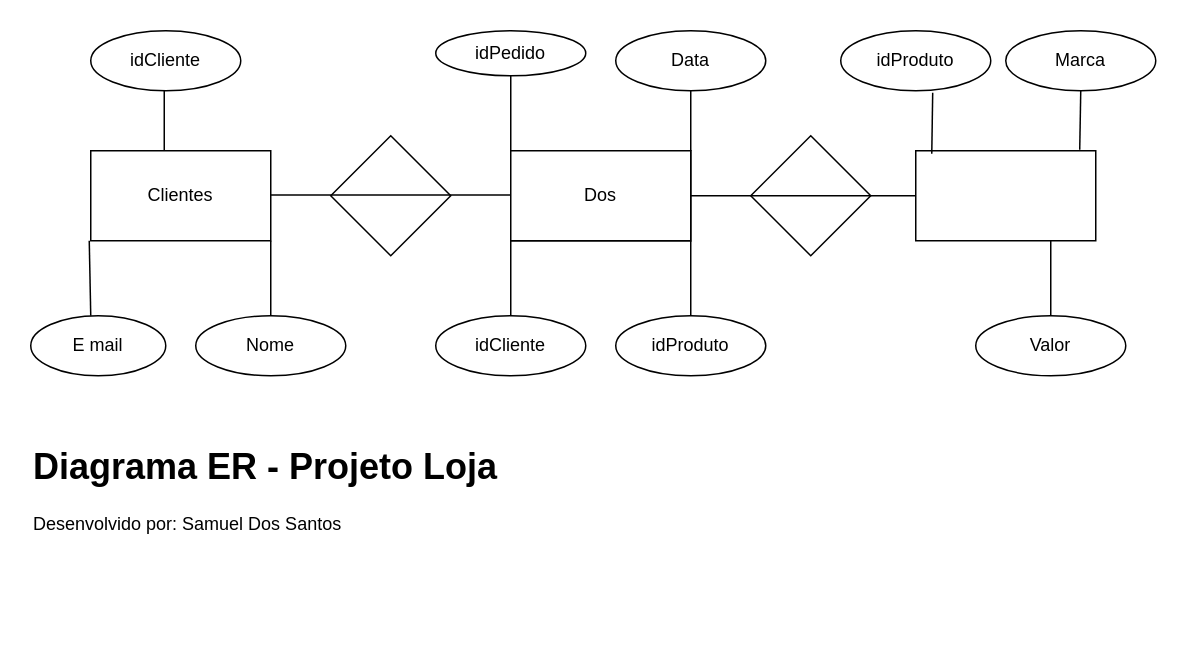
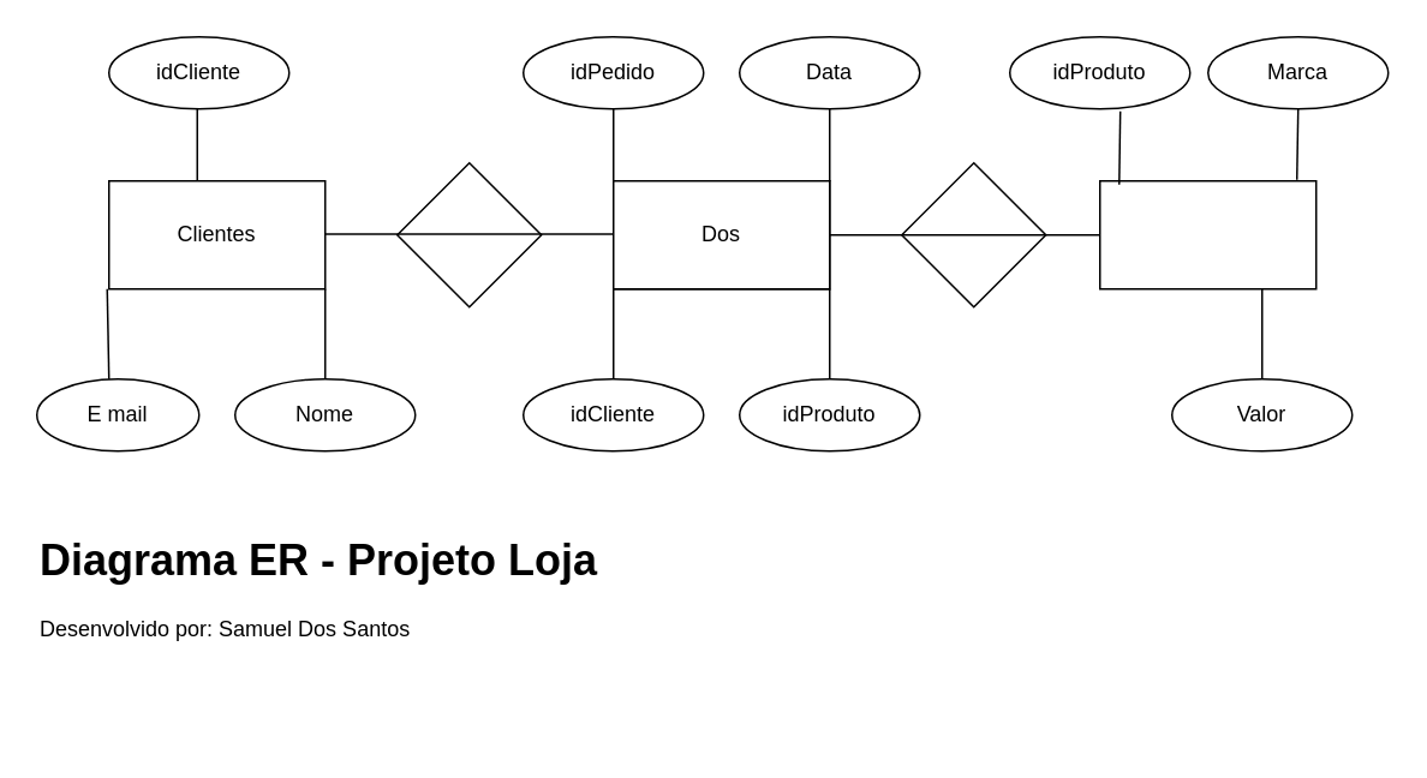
- <mxCell id="20" value="idPedido" style="ellipse;whiteSpace=wrap;html=1;align=center;" vertex="1" parent="1"><mxGeometry x="290" y="20" width="100" height="30" as="geometry" /></mxCell>
+ <mxCell id="20" value="idPedido" style="ellipse;whiteSpace=wrap;html=1;align=center;" vertex="1" parent="1"><mxGeometry x="290" y="20" width="100" height="40" as="geometry" /></mxCell>
